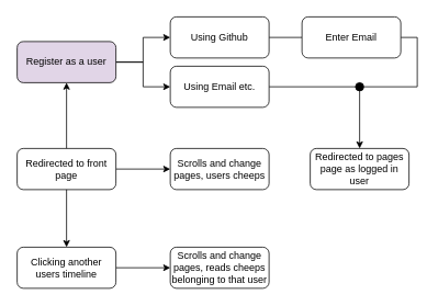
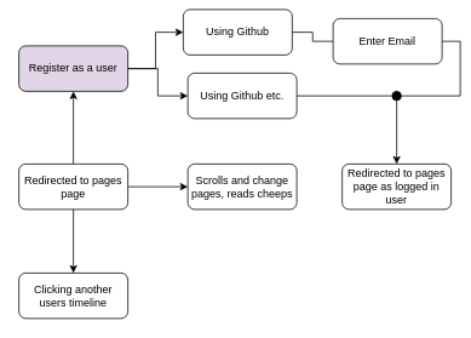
- <mxCell id="14" value="Using Github" style="rounded=1;whiteSpace=wrap;html=1;" vertex="1" parent="1"><mxGeometry x="206" y="20" width="120" height="50" as="geometry" /></mxCell>
+ <mxCell id="14" value="Using Github" style="rounded=1;whiteSpace=wrap;html=1;" vertex="1" parent="1"><mxGeometry x="201" y="10" width="120" height="50" as="geometry" /></mxCell>
- <mxCell id="16" value="Using Email etc." style="rounded=1;whiteSpace=wrap;html=1;" vertex="1" parent="1"><mxGeometry x="206" y="80" width="120" height="50" as="geometry" /></mxCell>
+ <mxCell id="16" value="Using Github etc." style="rounded=1;whiteSpace=wrap;html=1;" vertex="1" parent="1"><mxGeometry x="206" y="80" width="120" height="50" as="geometry" /></mxCell>
- <mxCell id="4" value="Redirected to front page" style="rounded=1;whiteSpace=wrap;html=1;" vertex="1" parent="1"><mxGeometry x="20" y="180" width="120" height="50" as="geometry" /></mxCell>
+ <mxCell id="4" value="Redirected to pages page" style="rounded=1;whiteSpace=wrap;html=1;" vertex="1" parent="1"><mxGeometry x="20" y="180" width="120" height="50" as="geometry" /></mxCell>
- <mxCell id="6" value="Scrolls and change pages, users cheeps" style="rounded=1;whiteSpace=wrap;html=1;" vertex="1" parent="1"><mxGeometry x="206" y="180" width="120" height="50" as="geometry" /></mxCell>
+ <mxCell id="6" value="Scrolls and change pages, reads cheeps" style="rounded=1;whiteSpace=wrap;html=1;" vertex="1" parent="1"><mxGeometry x="206" y="180" width="120" height="50" as="geometry" /></mxCell>
- <mxCell id="7" style="edgeStyle=orthogonalEdgeStyle;rounded=0;orthogonalLoop=1;jettySize=auto;html=1;exitX=1;exitY=0.5;exitDx=0;exitDy=0;entryX=0;entryY=0.5;entryDx=0;entryDy=0;" edge="1" parent="1" source="8" target="9"><mxGeometry relative="1" as="geometry" /></mxCell>
- <mxCell id="9" value="Scrolls and change pages, reads cheeps belonging to that user" style="rounded=1;whiteSpace=wrap;html=1;" vertex="1" parent="1"><mxGeometry x="206" y="300" width="120" height="50" as="geometry" /></mxCell>
